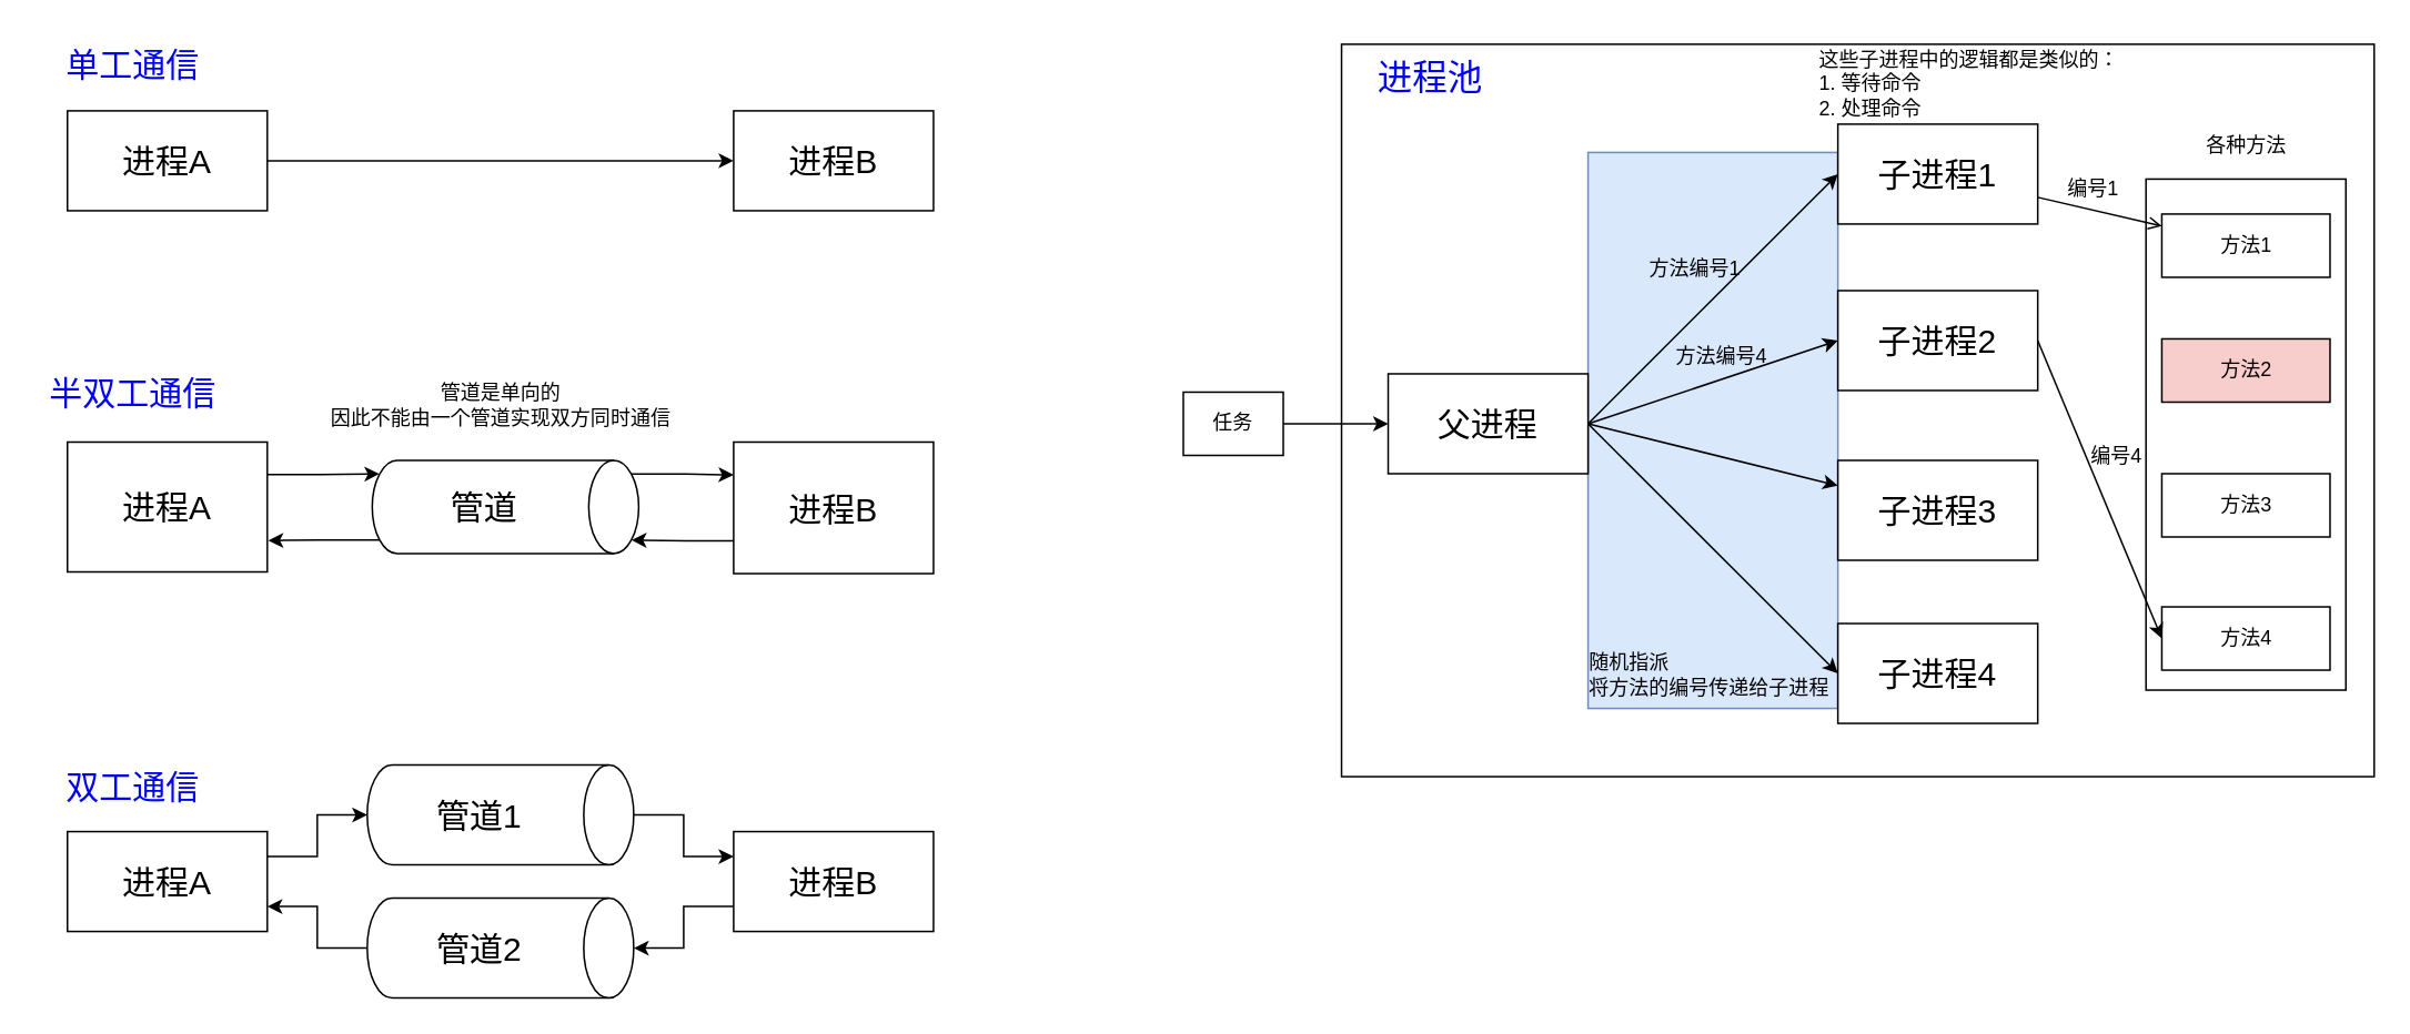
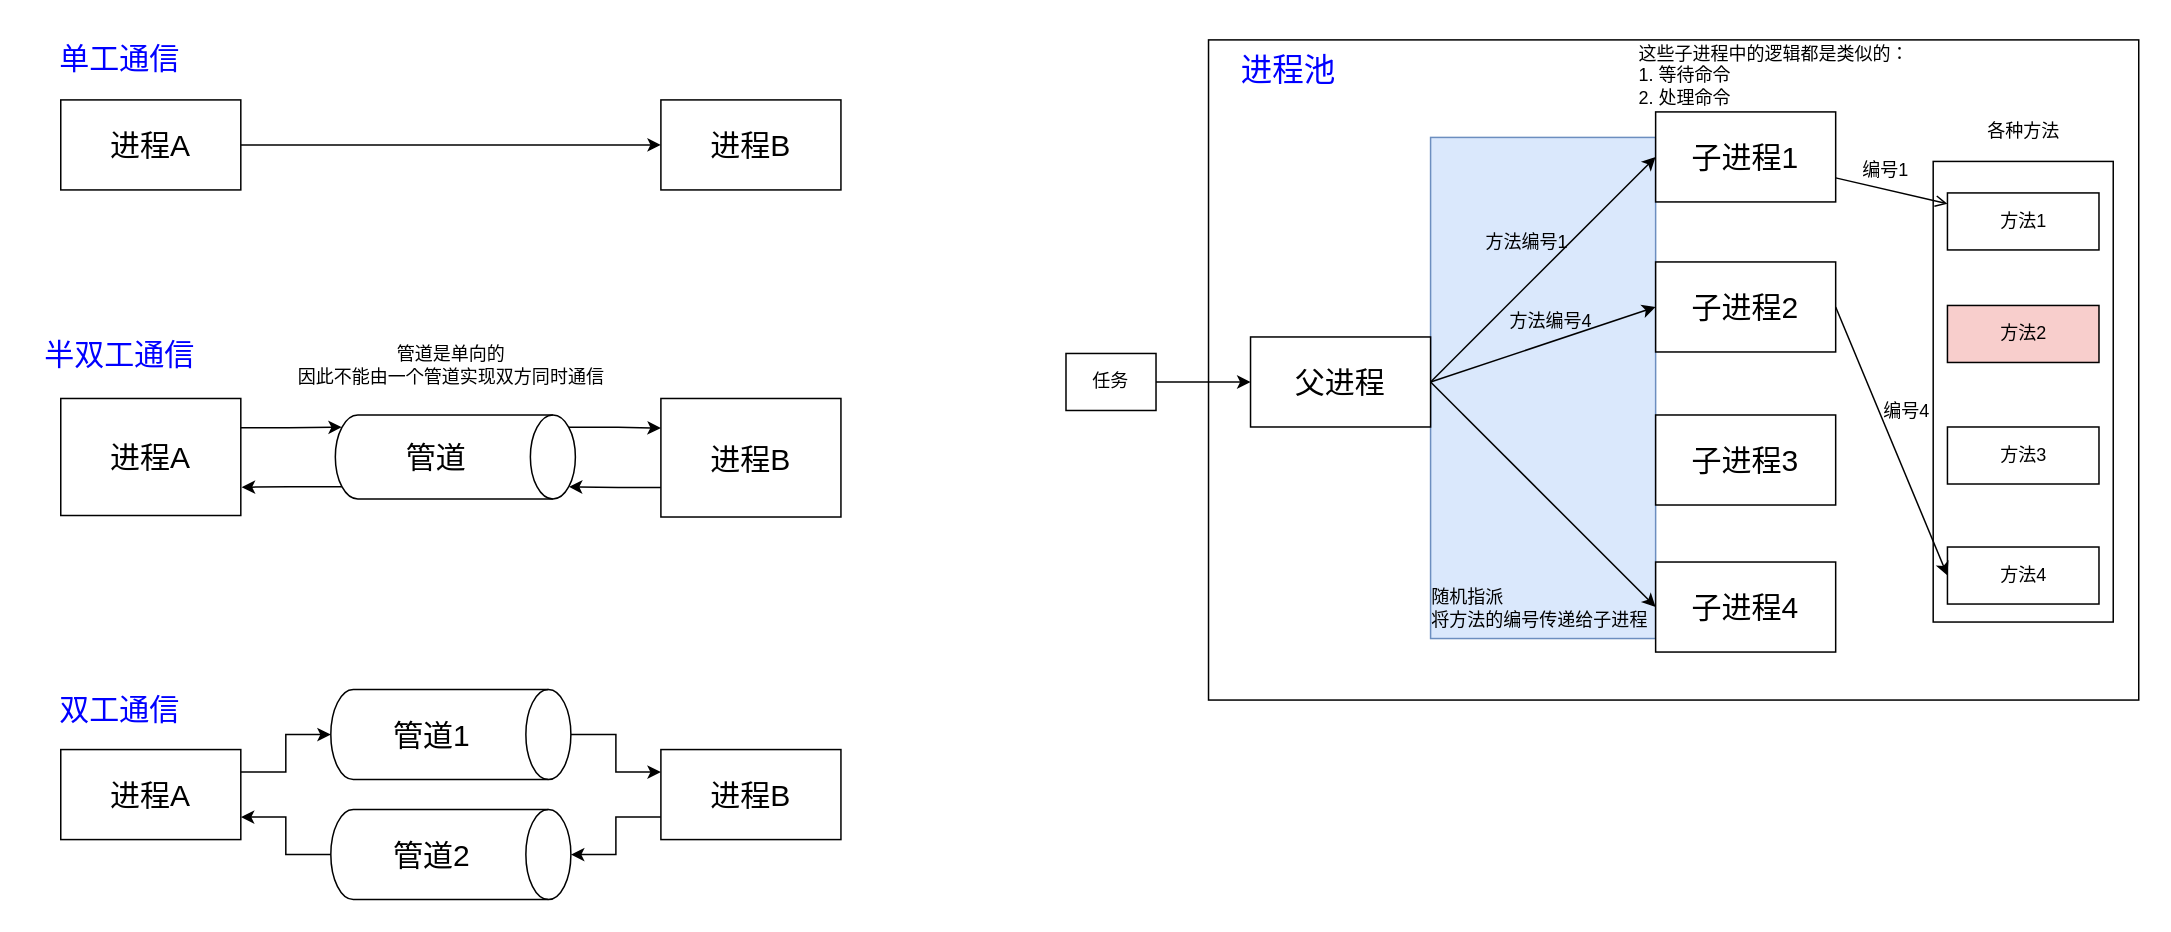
- <mxCell id="28" style="rounded=0;orthogonalLoop=1;jettySize=auto;html=1;exitX=1;exitY=0.5;exitDx=0;exitDy=0;" edge="1" parent="1" source="30" target="33"><mxGeometry relative="1" as="geometry" /></mxCell>
